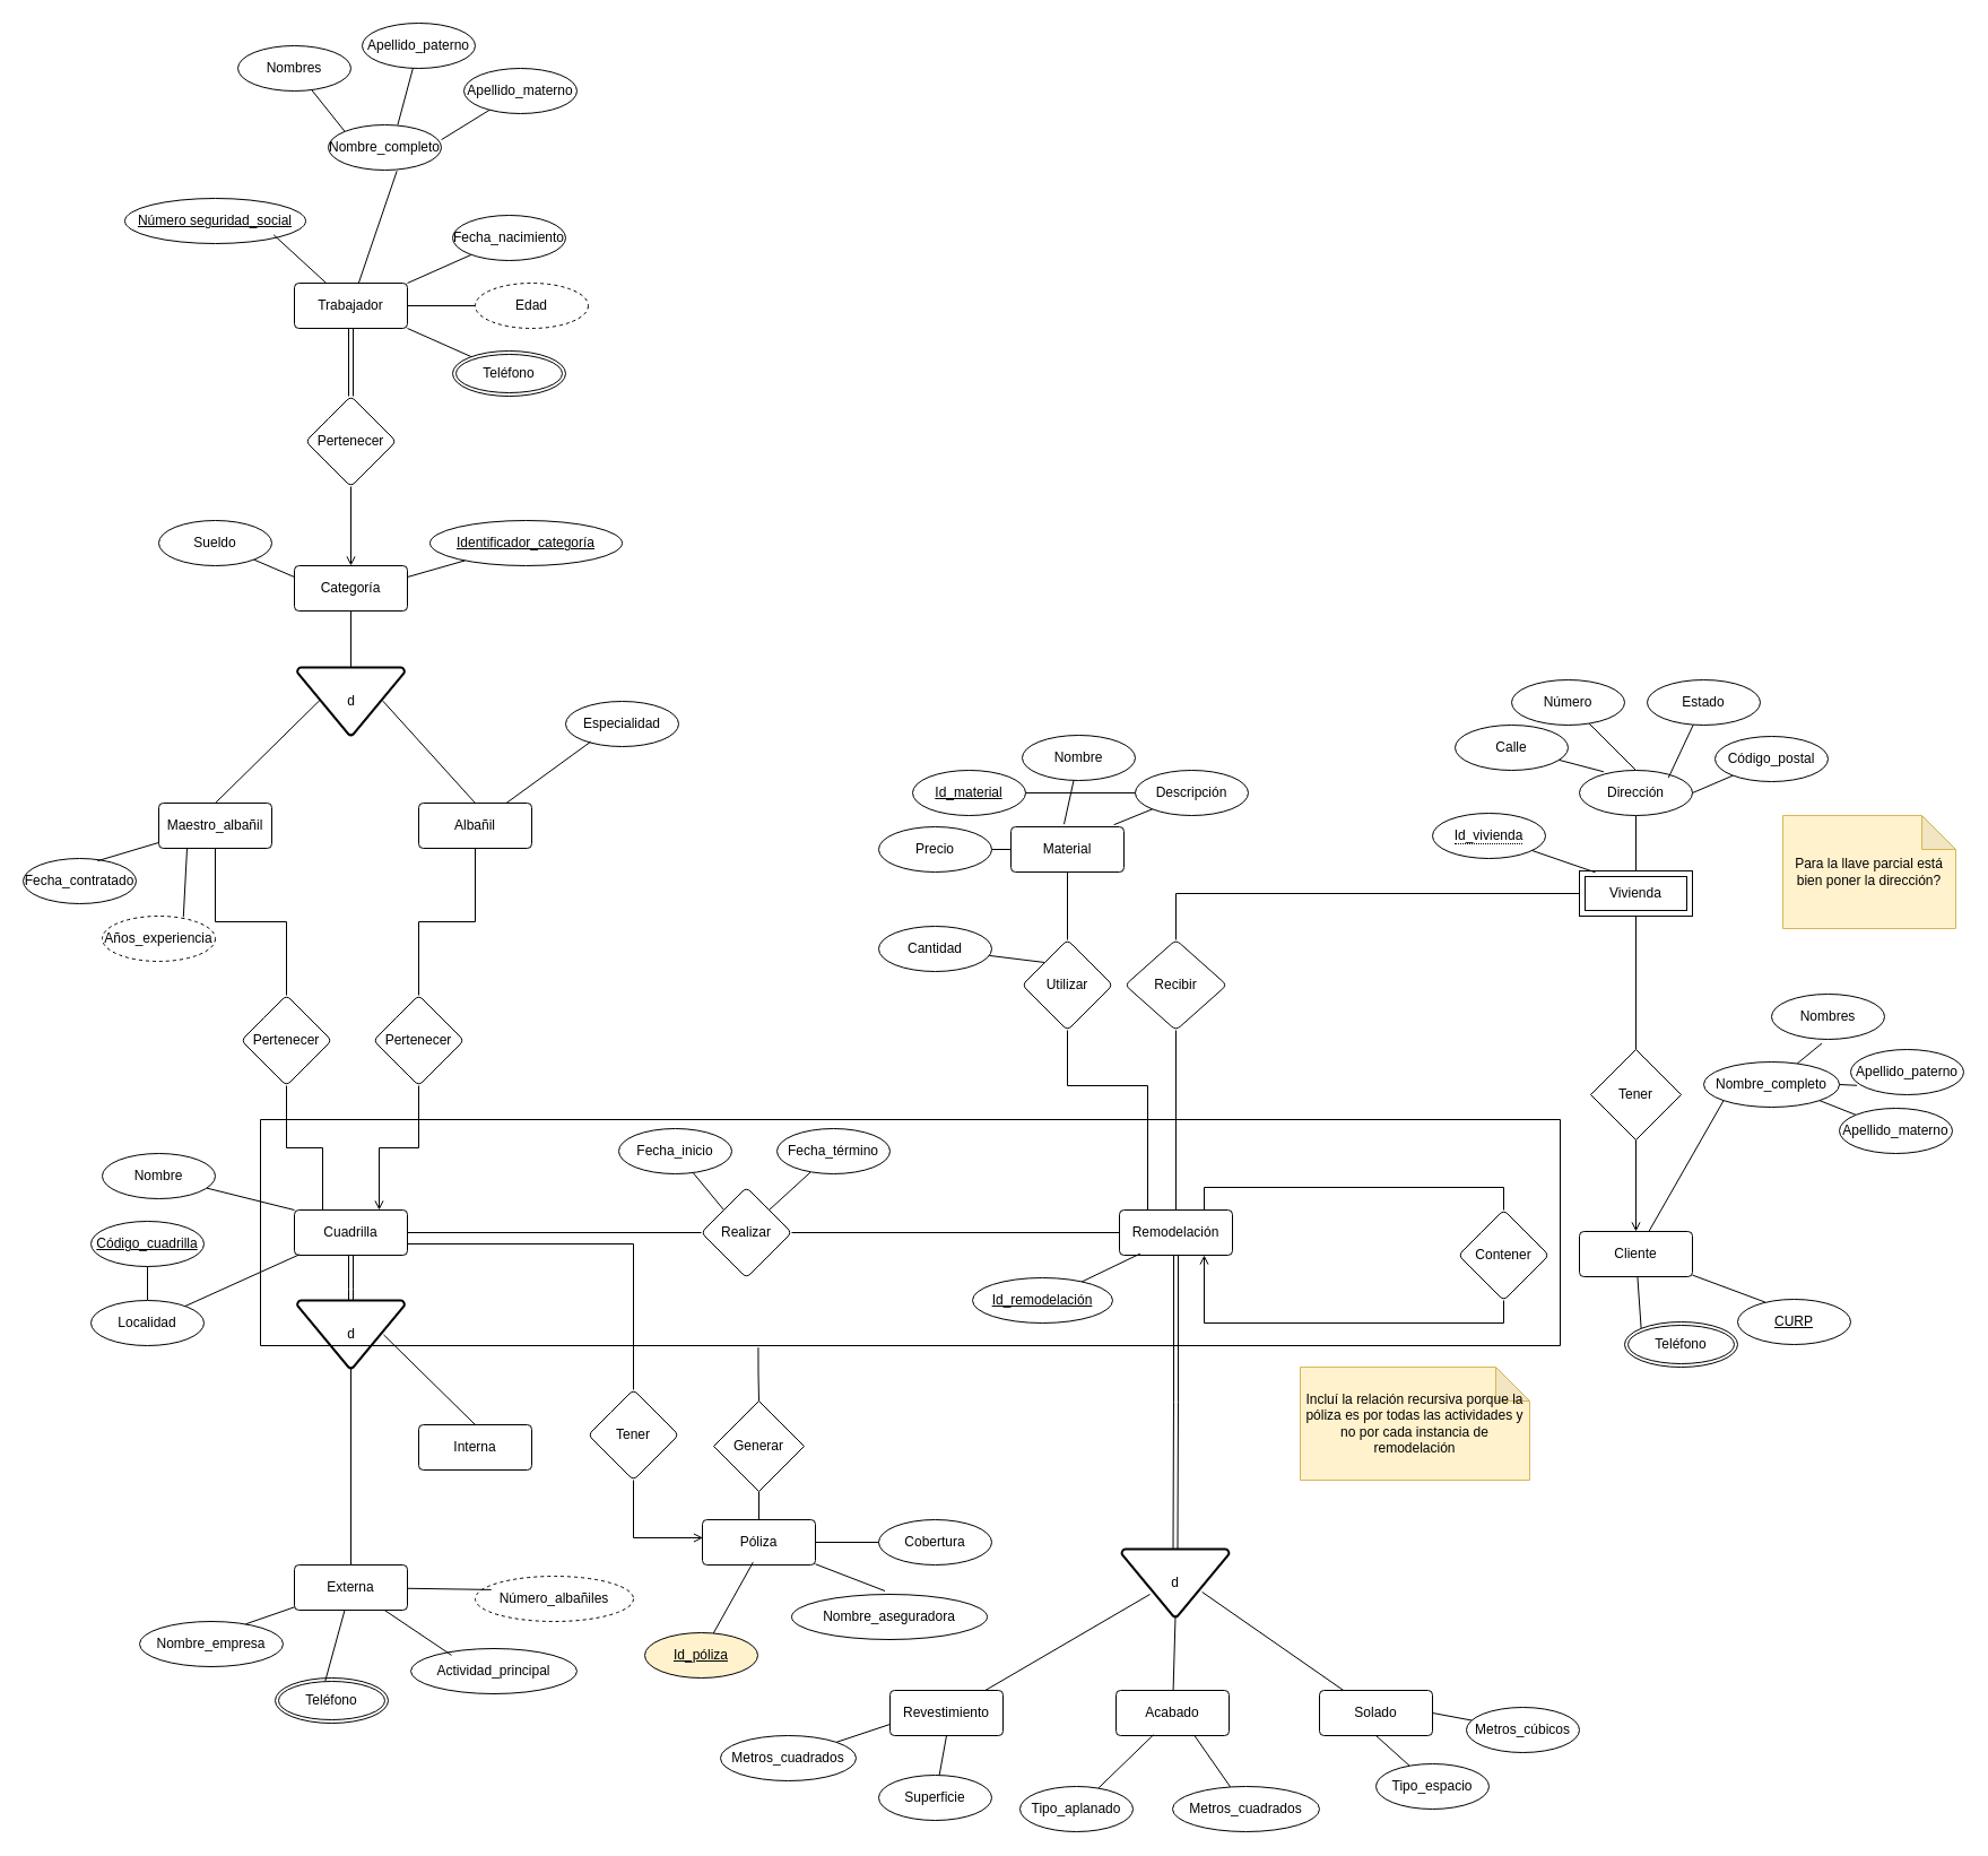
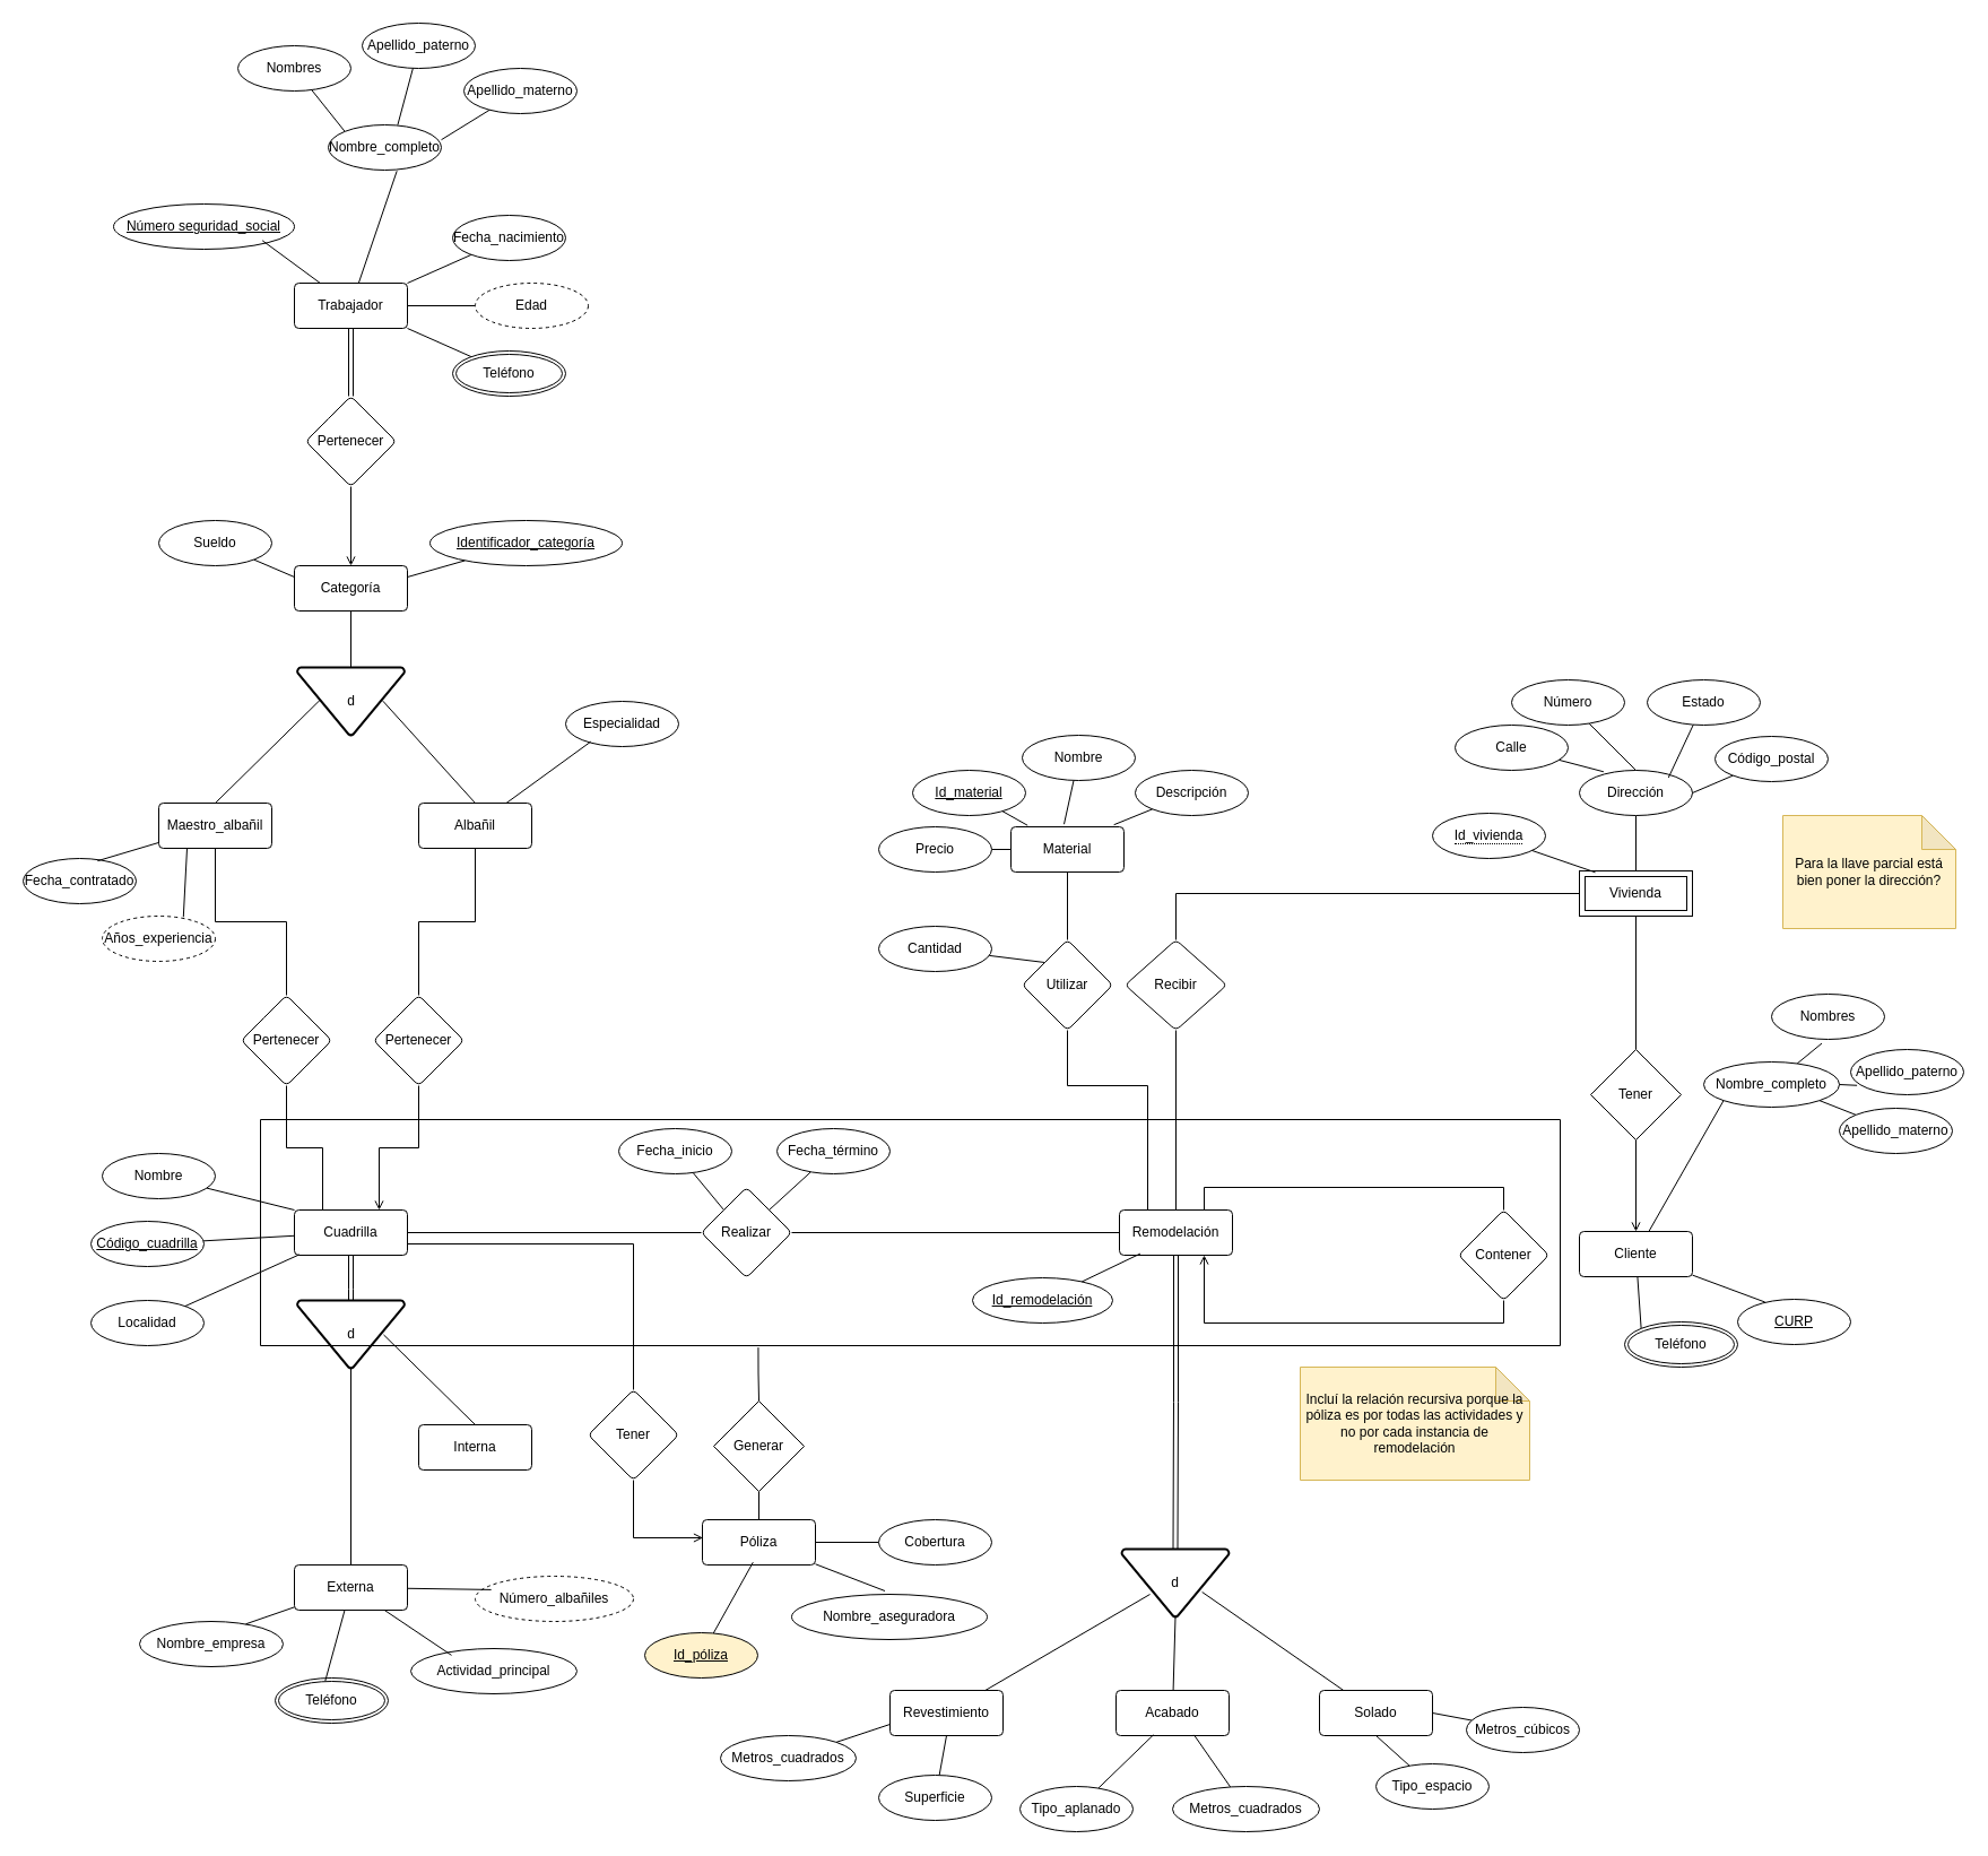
- <mxCell id="4" value="Número seguridad_social" style="ellipse;whiteSpace=wrap;html=1;align=center;fontStyle=4;" parent="1" vertex="1"><mxGeometry x="110" y="175" width="160" height="40" as="geometry" /></mxCell>
+ <mxCell id="4" value="Número seguridad_social" style="ellipse;whiteSpace=wrap;html=1;align=center;fontStyle=4;" parent="1" vertex="1"><mxGeometry x="100" y="180" width="160" height="40" as="geometry" /></mxCell>
- <mxCell id="135" style="rounded=0;orthogonalLoop=1;jettySize=auto;html=1;endArrow=none;endFill=0;" parent="1" source="126" target="128" edge="1"><mxGeometry relative="1" as="geometry" /></mxCell>
+ <mxCell id="135" style="rounded=0;orthogonalLoop=1;jettySize=auto;html=1;entryX=0.147;entryY=-0.032;entryDx=0;entryDy=0;entryPerimeter=0;endArrow=none;endFill=0;" parent="1" source="126" target="123" edge="1"><mxGeometry relative="1" as="geometry" /></mxCell>
- <mxCell id="41" style="rounded=0;orthogonalLoop=1;jettySize=auto;html=1;endArrow=none;endFill=0;" parent="1" source="42" target="45" edge="1"><mxGeometry relative="1" as="geometry" /></mxCell>
+ <mxCell id="41" style="rounded=0;orthogonalLoop=1;jettySize=auto;html=1;endArrow=none;endFill=0;" parent="1" source="42" target="40" edge="1"><mxGeometry relative="1" as="geometry" /></mxCell>
